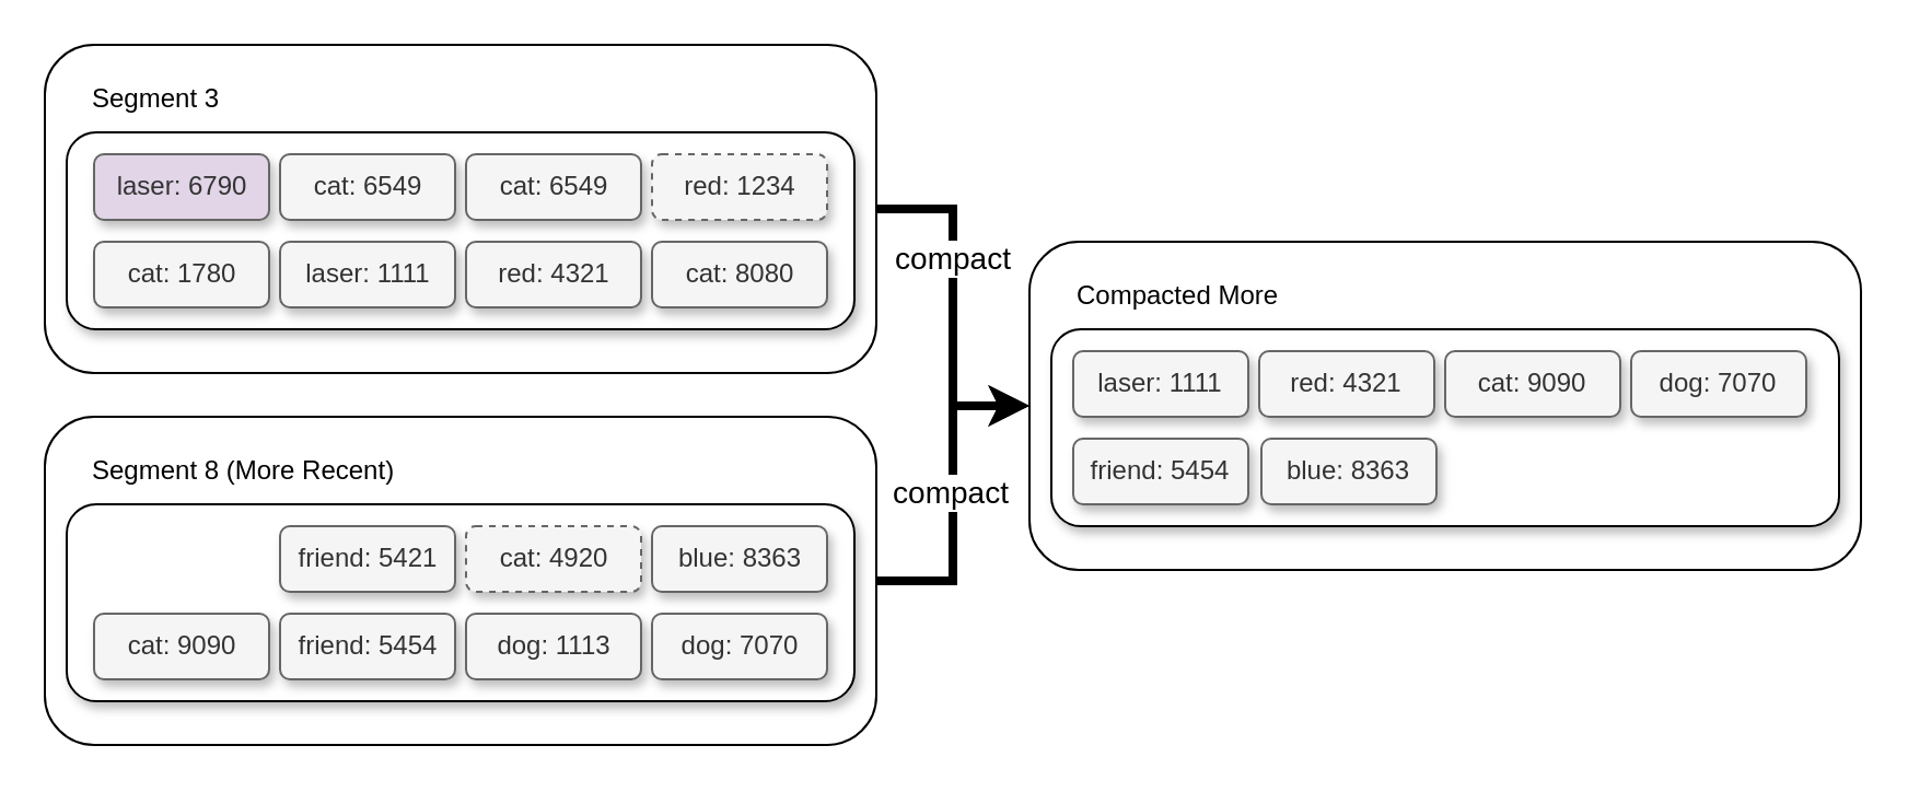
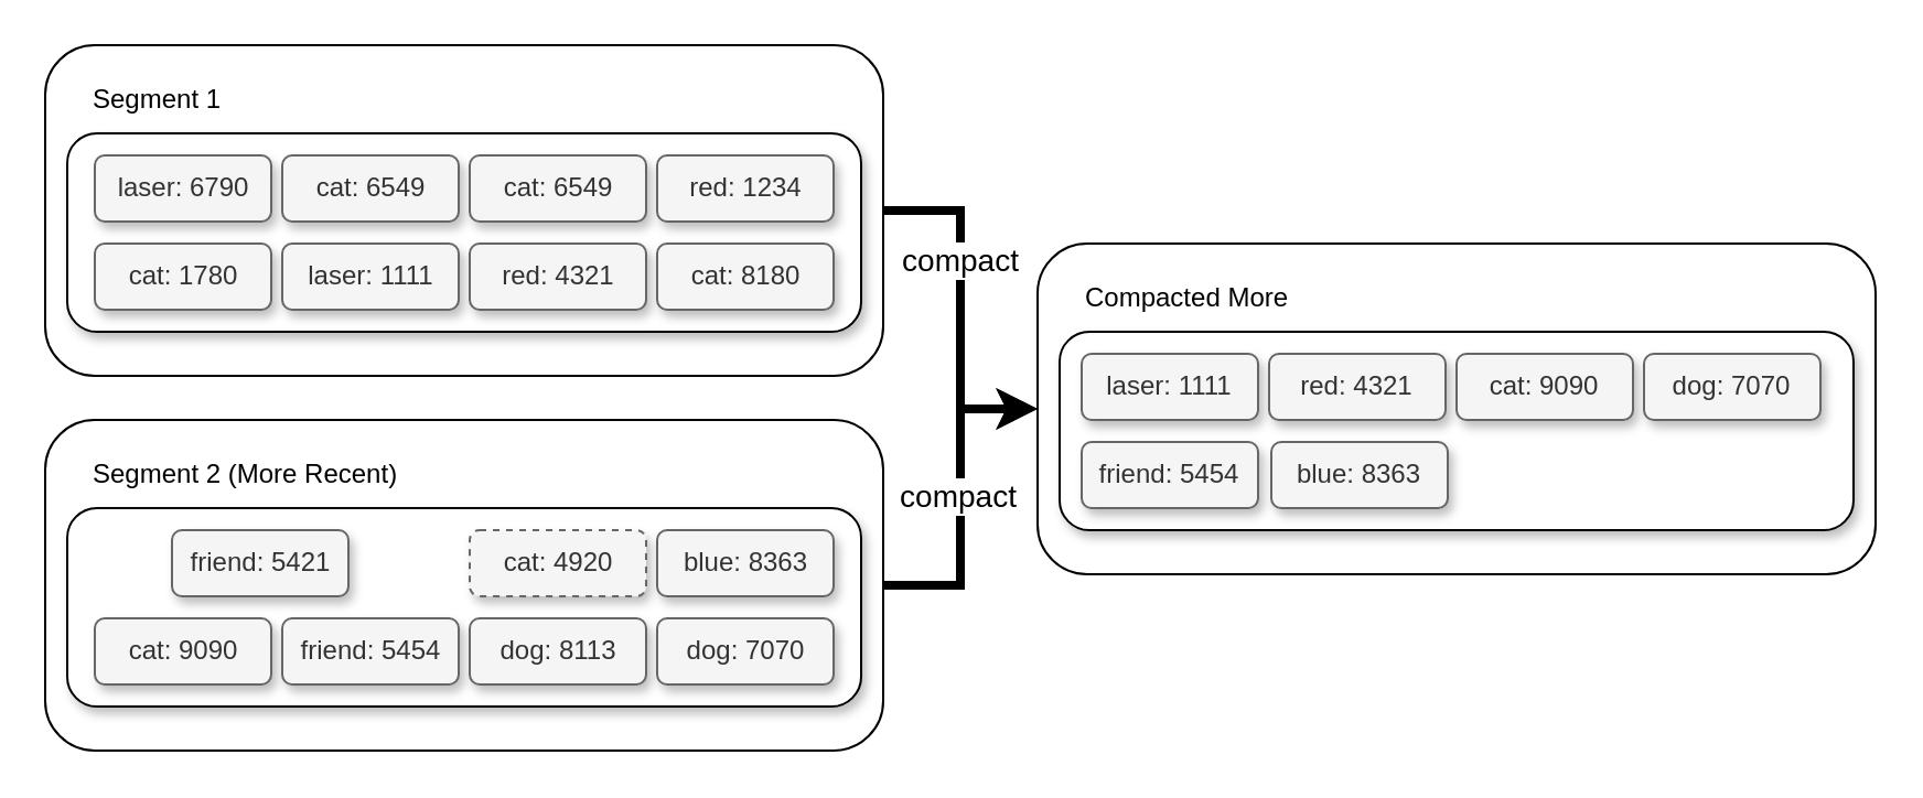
- <mxCell id="4" value="Segment 3" style="text;html=1;strokeColor=none;fillColor=none;align=left;verticalAlign=middle;whiteSpace=wrap;rounded=0;" parent="1" vertex="1"><mxGeometry x="40" y="30" width="150" height="30" as="geometry" /></mxCell>
+ <mxCell id="4" value="Segment 1" style="text;html=1;strokeColor=none;fillColor=none;align=left;verticalAlign=middle;whiteSpace=wrap;rounded=0;" parent="1" vertex="1"><mxGeometry x="40" y="30" width="150" height="30" as="geometry" /></mxCell>
- <mxCell id="6" value="laser: 6790" style="rounded=1;whiteSpace=wrap;html=1;shadow=1;labelBorderColor=none;sketch=0;strokeWidth=1;fillColor=#e1d5e7;glass=0;perimeterSpacing=0;fontColor=#333333;strokeColor=#666666;" parent="1" vertex="1"><mxGeometry x="42.5" y="70" width="80" height="30" as="geometry" /></mxCell>
+ <mxCell id="6" value="laser: 6790" style="rounded=1;whiteSpace=wrap;html=1;shadow=1;labelBorderColor=none;sketch=0;strokeWidth=1;fillColor=#f5f5f5;glass=0;perimeterSpacing=0;fontColor=#333333;strokeColor=#666666;" parent="1" vertex="1"><mxGeometry x="42.5" y="70" width="80" height="30" as="geometry" /></mxCell>
- <mxCell id="9" value="red: 1234" style="rounded=1;whiteSpace=wrap;html=1;shadow=1;labelBorderColor=none;sketch=0;strokeWidth=1;fillColor=#f5f5f5;glass=0;perimeterSpacing=0;fontColor=#333333;strokeColor=#666666;dashed=1;" parent="1" vertex="1"><mxGeometry x="297.5" y="70" width="80" height="30" as="geometry" /></mxCell>
+ <mxCell id="9" value="red: 1234" style="rounded=1;whiteSpace=wrap;html=1;shadow=1;labelBorderColor=none;sketch=0;strokeWidth=1;fillColor=#f5f5f5;glass=0;perimeterSpacing=0;fontColor=#333333;strokeColor=#666666;" parent="1" vertex="1"><mxGeometry x="297.5" y="70" width="80" height="30" as="geometry" /></mxCell>
- <mxCell id="13" value="cat: 8080" style="rounded=1;whiteSpace=wrap;html=1;shadow=1;labelBorderColor=none;sketch=0;strokeWidth=1;fillColor=#f5f5f5;glass=0;perimeterSpacing=0;fontColor=#333333;strokeColor=#666666;" parent="1" vertex="1"><mxGeometry x="297.5" y="110" width="80" height="30" as="geometry" /></mxCell>
+ <mxCell id="13" value="cat: 8180" style="rounded=1;whiteSpace=wrap;html=1;shadow=1;labelBorderColor=none;sketch=0;strokeWidth=1;fillColor=#f5f5f5;glass=0;perimeterSpacing=0;fontColor=#333333;strokeColor=#666666;" parent="1" vertex="1"><mxGeometry x="297.5" y="110" width="80" height="30" as="geometry" /></mxCell>
- <mxCell id="23" value="Segment 8 (More Recent)" style="text;html=1;strokeColor=none;fillColor=none;align=left;verticalAlign=middle;whiteSpace=wrap;rounded=0;" parent="1" vertex="1"><mxGeometry x="40" y="200" width="150" height="30" as="geometry" /></mxCell>
+ <mxCell id="23" value="Segment 2 (More Recent)" style="text;html=1;strokeColor=none;fillColor=none;align=left;verticalAlign=middle;whiteSpace=wrap;rounded=0;" parent="1" vertex="1"><mxGeometry x="40" y="200" width="150" height="30" as="geometry" /></mxCell>
- <mxCell id="25" value="friend: 5421" style="rounded=1;whiteSpace=wrap;html=1;shadow=1;labelBorderColor=none;sketch=0;strokeWidth=1;fillColor=#f5f5f5;glass=0;perimeterSpacing=0;fontColor=#333333;strokeColor=#666666;" parent="1" vertex="1"><mxGeometry x="127.5" y="240" width="80" height="30" as="geometry" /></mxCell>
+ <mxCell id="25" value="friend: 5421" style="rounded=1;whiteSpace=wrap;html=1;shadow=1;labelBorderColor=none;sketch=0;strokeWidth=1;fillColor=#f5f5f5;glass=0;perimeterSpacing=0;fontColor=#333333;strokeColor=#666666;" parent="1" vertex="1"><mxGeometry x="77.5" y="240" width="80" height="30" as="geometry" /></mxCell>
- <mxCell id="30" value="dog: 1113" style="rounded=1;whiteSpace=wrap;html=1;shadow=1;labelBorderColor=none;sketch=0;strokeWidth=1;fillColor=#f5f5f5;glass=0;perimeterSpacing=0;fontColor=#333333;strokeColor=#666666;" parent="1" vertex="1"><mxGeometry x="212.5" y="280" width="80" height="30" as="geometry" /></mxCell>
+ <mxCell id="30" value="dog: 8113" style="rounded=1;whiteSpace=wrap;html=1;shadow=1;labelBorderColor=none;sketch=0;strokeWidth=1;fillColor=#f5f5f5;glass=0;perimeterSpacing=0;fontColor=#333333;strokeColor=#666666;" parent="1" vertex="1"><mxGeometry x="212.5" y="280" width="80" height="30" as="geometry" /></mxCell>
